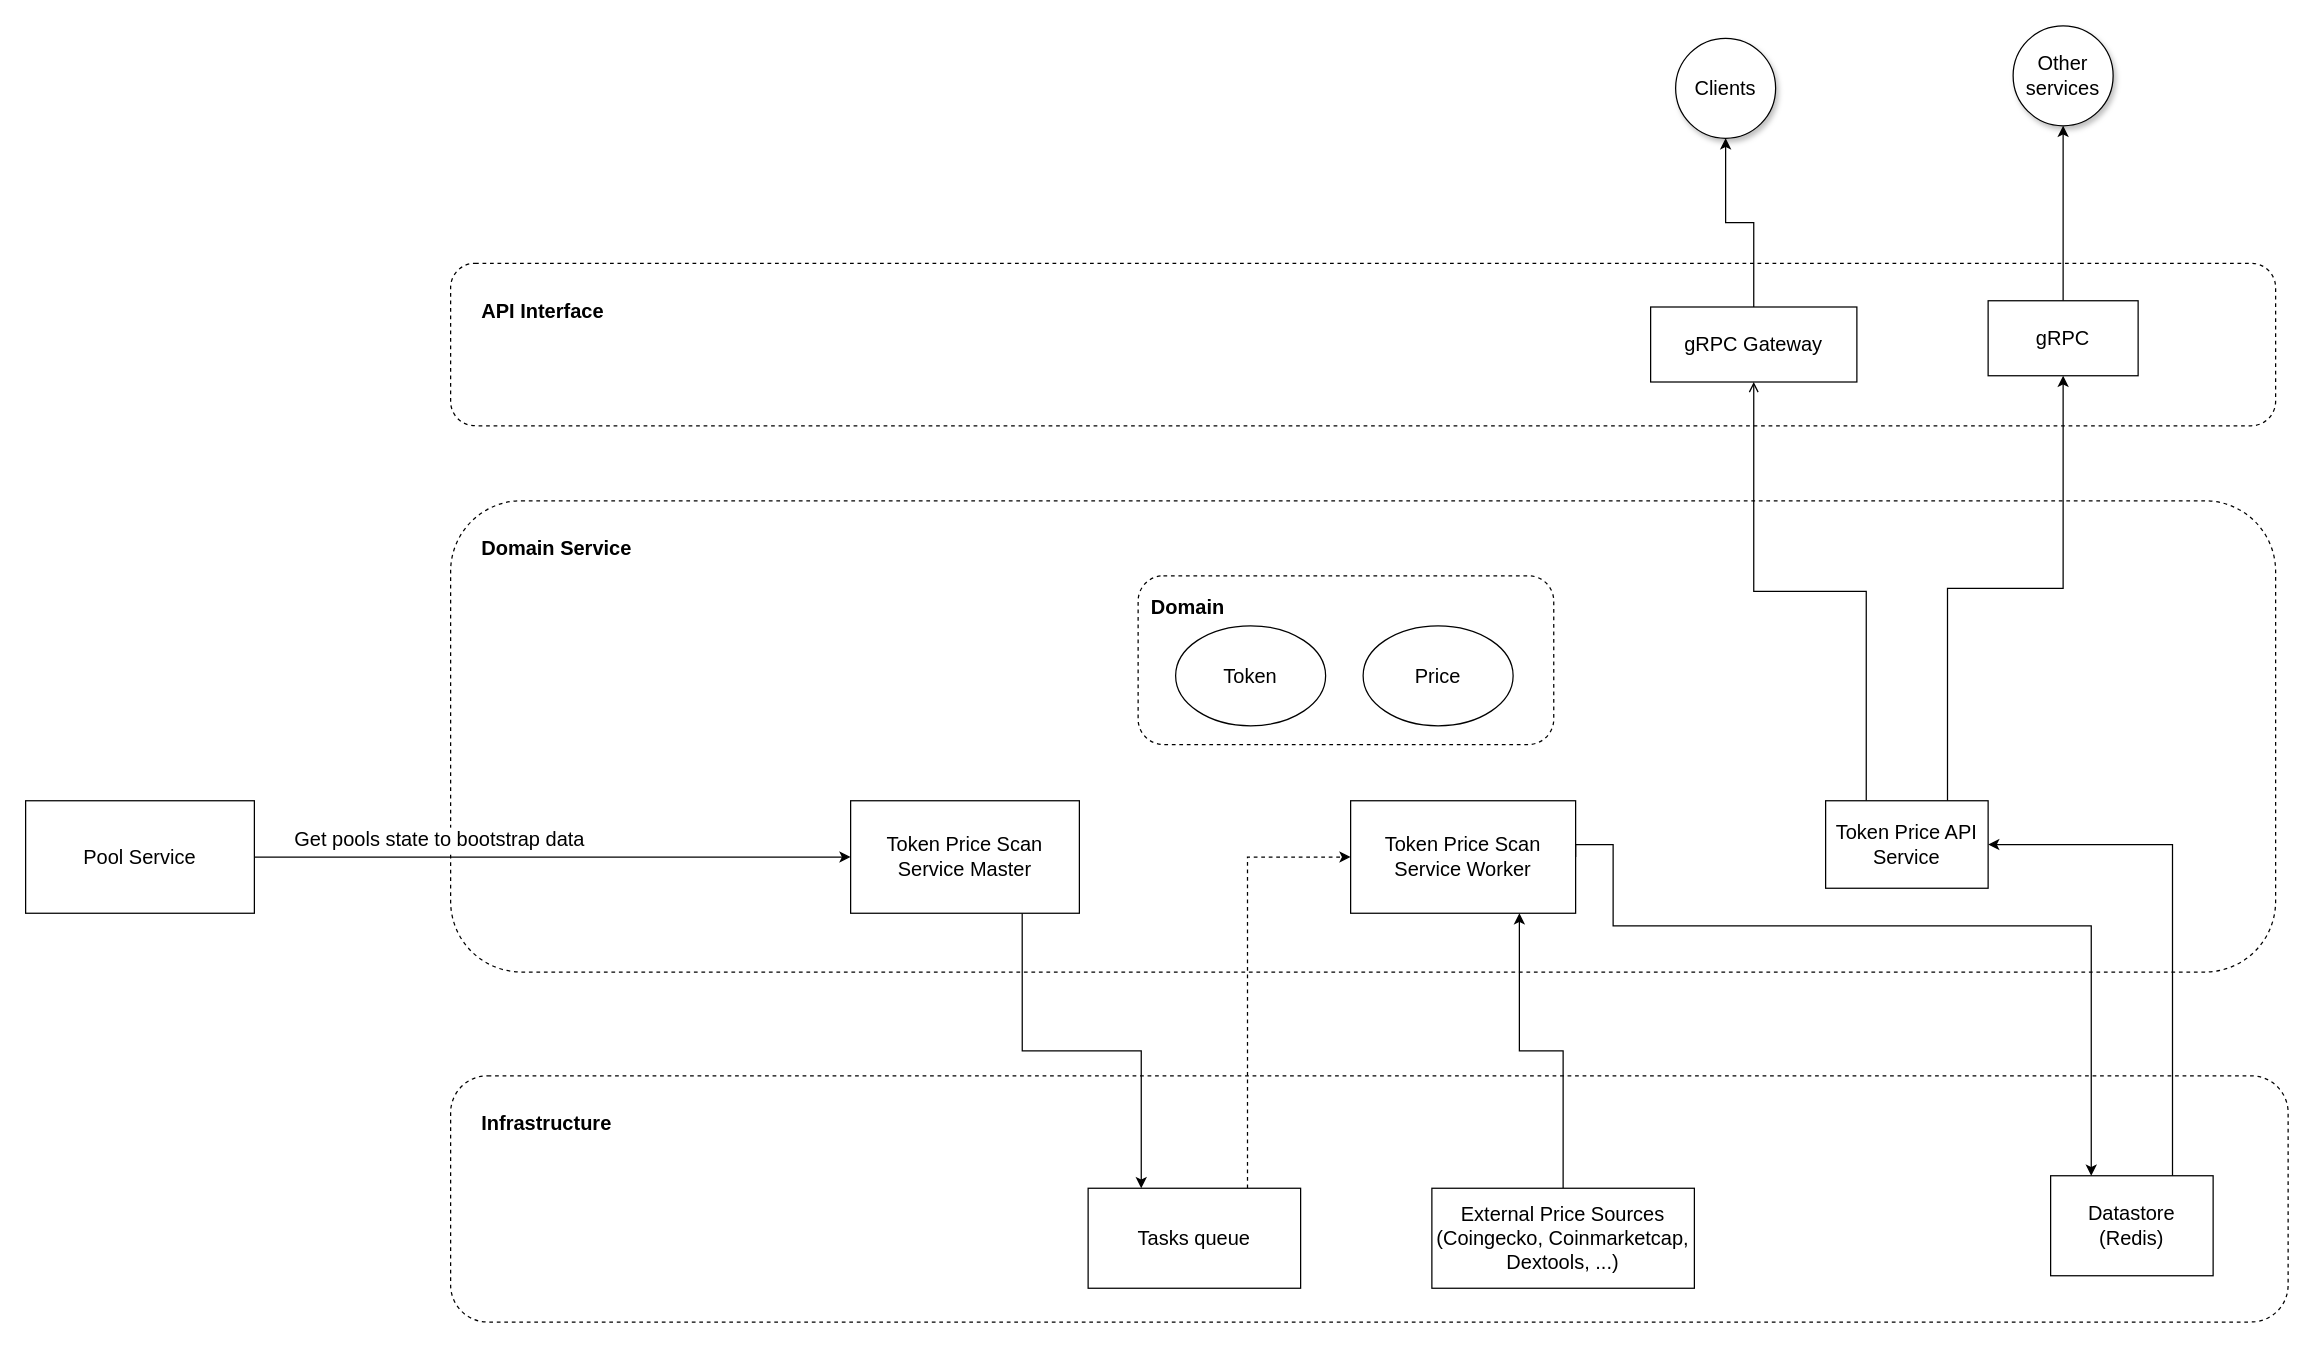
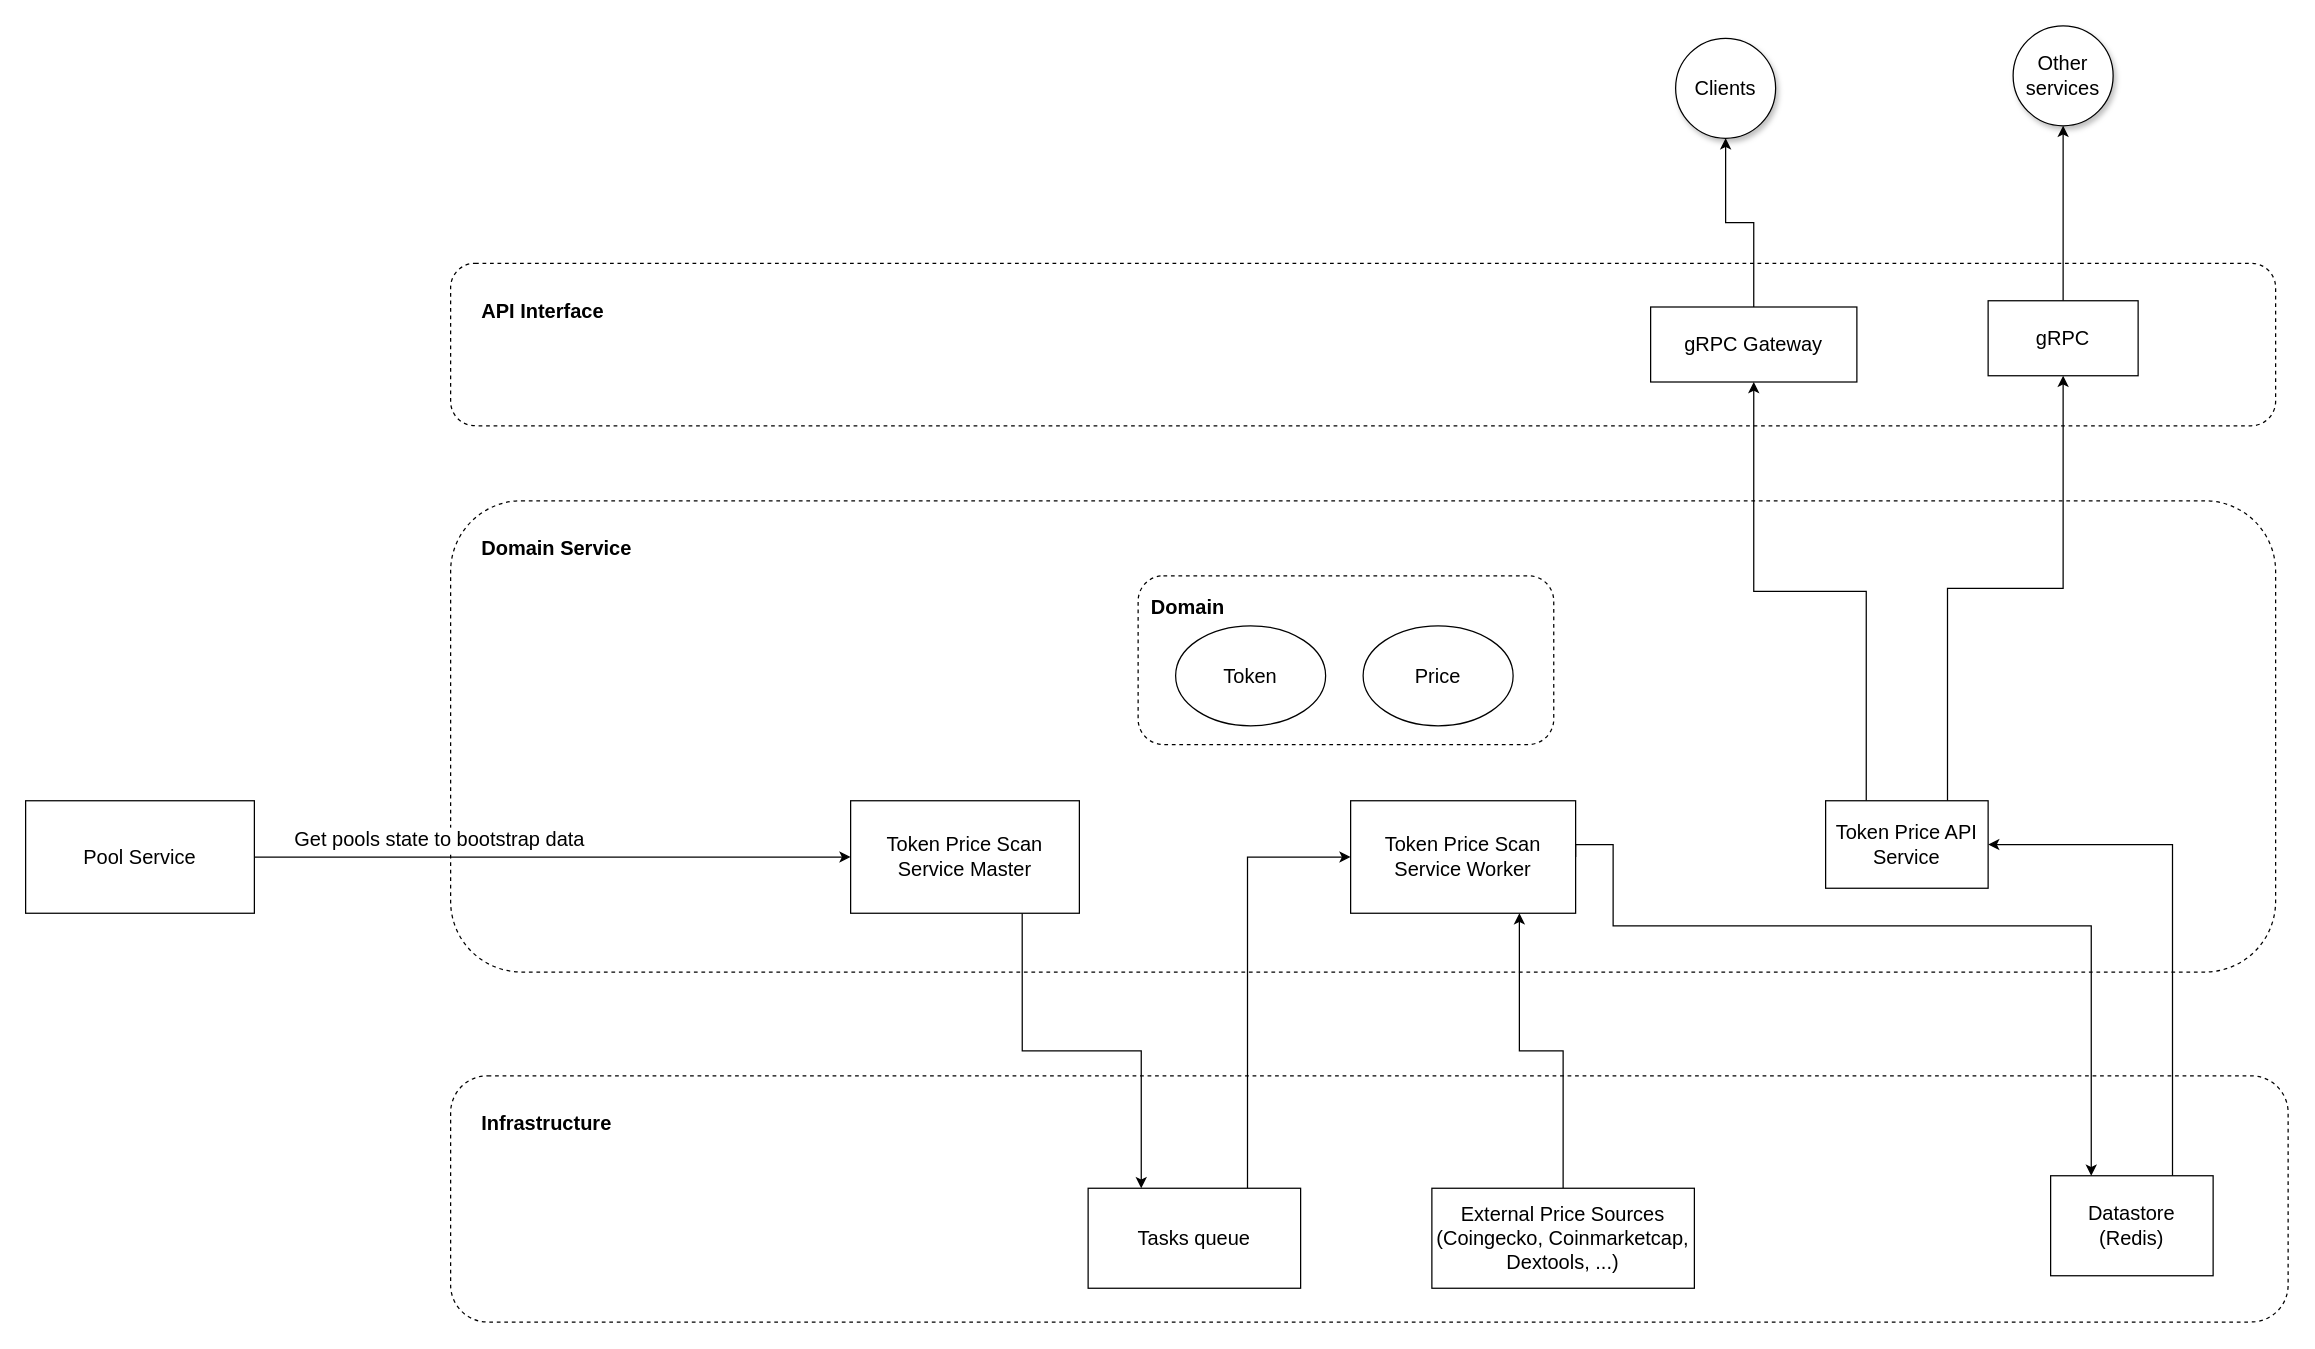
- <mxCell id="5" style="edgeStyle=orthogonalEdgeStyle;rounded=0;orthogonalLoop=1;jettySize=auto;html=1;exitX=0.25;exitY=0;exitDx=0;exitDy=0;entryX=0.5;entryY=1;entryDx=0;entryDy=0;fontSize=16;endArrow=open;" parent="1" source="7" target="15" edge="1"><mxGeometry relative="1" as="geometry" /></mxCell>
+ <mxCell id="5" style="edgeStyle=orthogonalEdgeStyle;rounded=0;orthogonalLoop=1;jettySize=auto;html=1;exitX=0.25;exitY=0;exitDx=0;exitDy=0;entryX=0.5;entryY=1;entryDx=0;entryDy=0;fontSize=16;" parent="1" source="7" target="15" edge="1"><mxGeometry relative="1" as="geometry" /></mxCell>
- <mxCell id="10" style="edgeStyle=orthogonalEdgeStyle;rounded=0;orthogonalLoop=1;jettySize=auto;html=1;exitX=0.75;exitY=0;exitDx=0;exitDy=0;entryX=0;entryY=0.5;entryDx=0;entryDy=0;fontSize=16;dashed=1;" edge="1" parent="1" source="11" target="17"><mxGeometry relative="1" as="geometry" /></mxCell>
+ <mxCell id="10" style="edgeStyle=orthogonalEdgeStyle;rounded=0;orthogonalLoop=1;jettySize=auto;html=1;exitX=0.75;exitY=0;exitDx=0;exitDy=0;entryX=0;entryY=0.5;entryDx=0;entryDy=0;fontSize=16;" edge="1" parent="1" source="11" target="17"><mxGeometry relative="1" as="geometry" /></mxCell>
